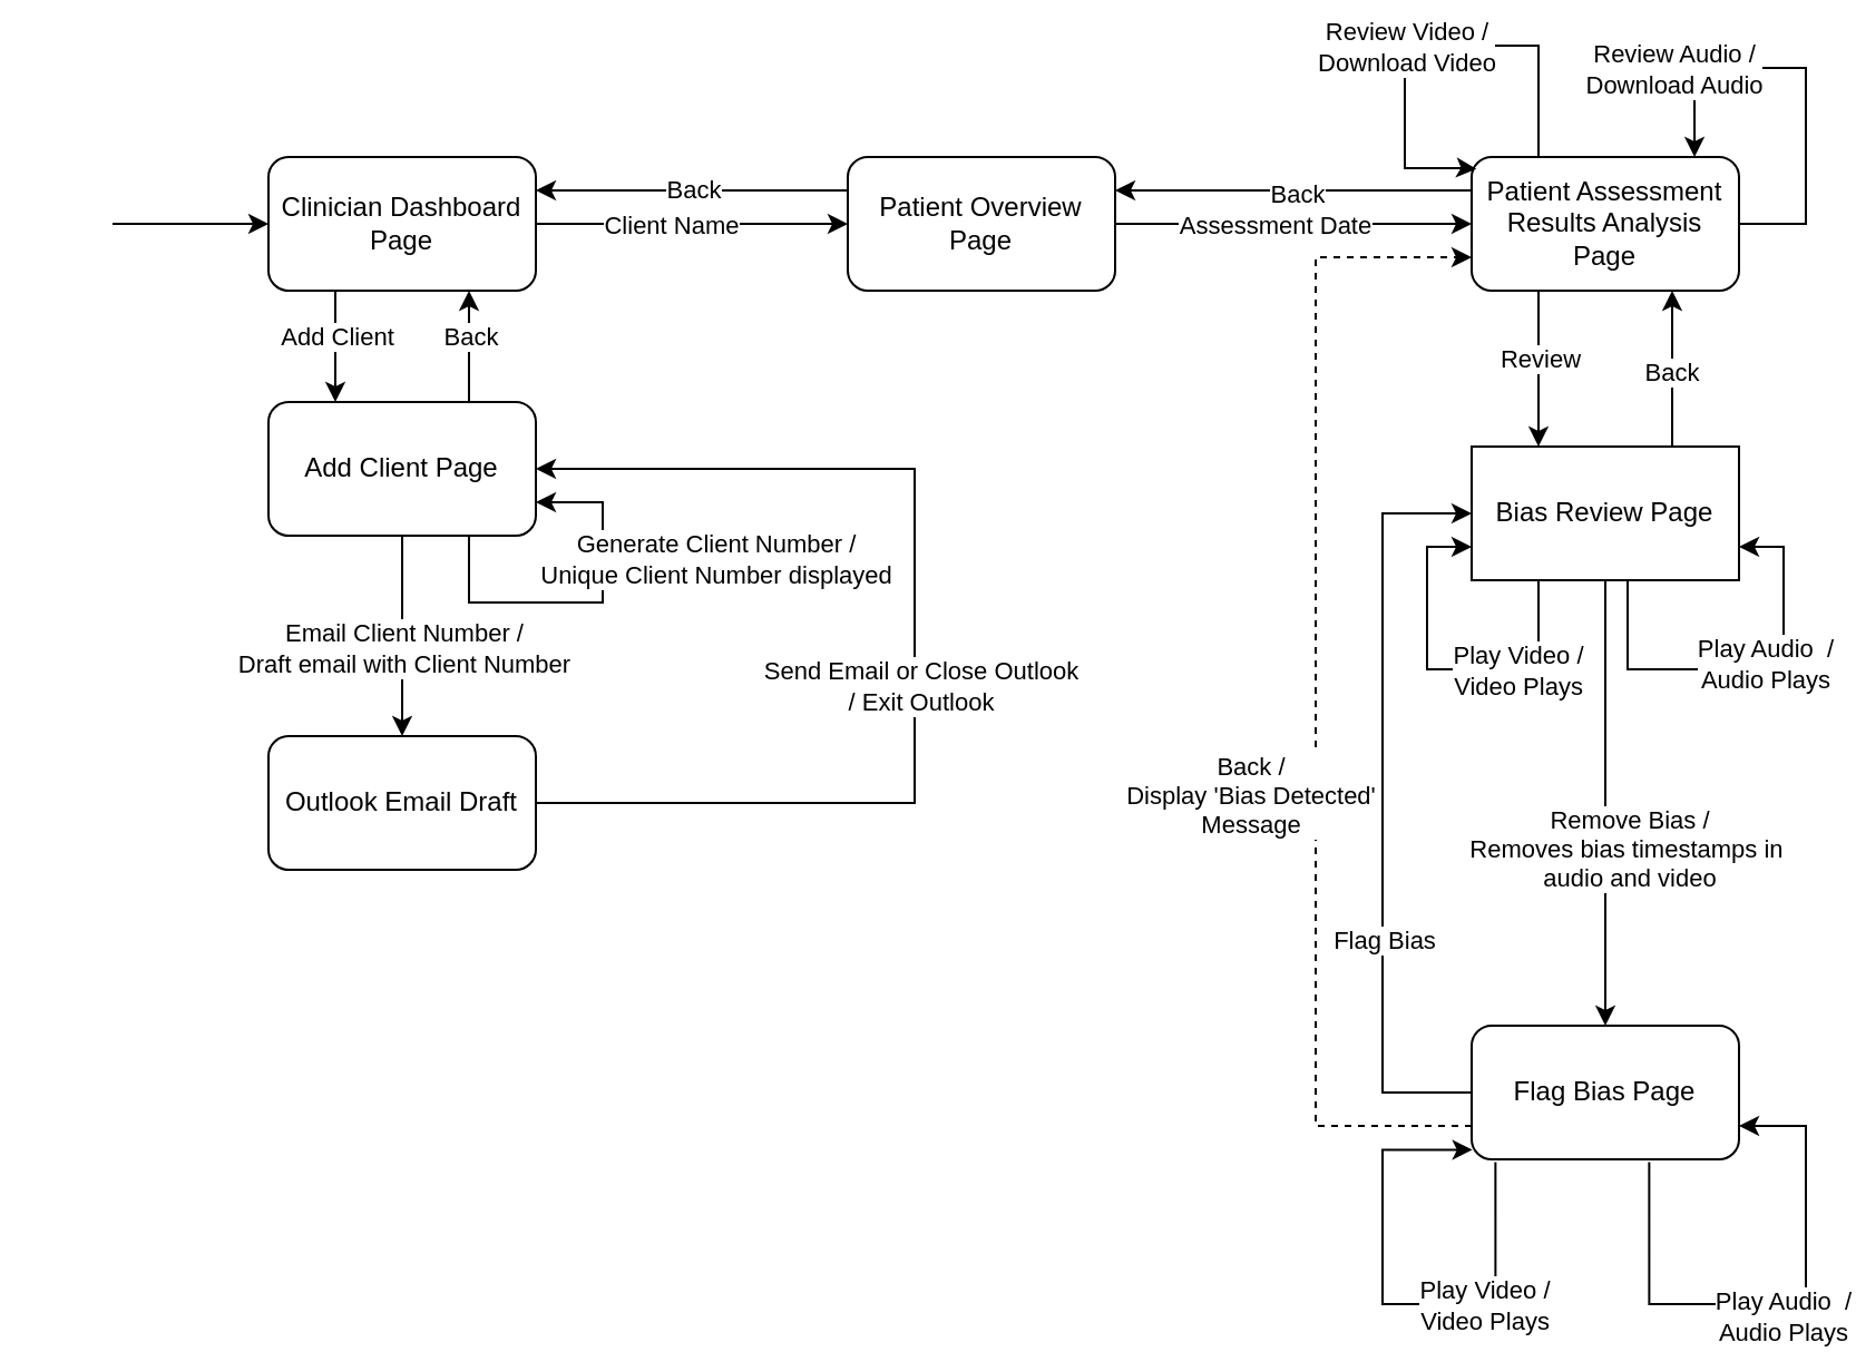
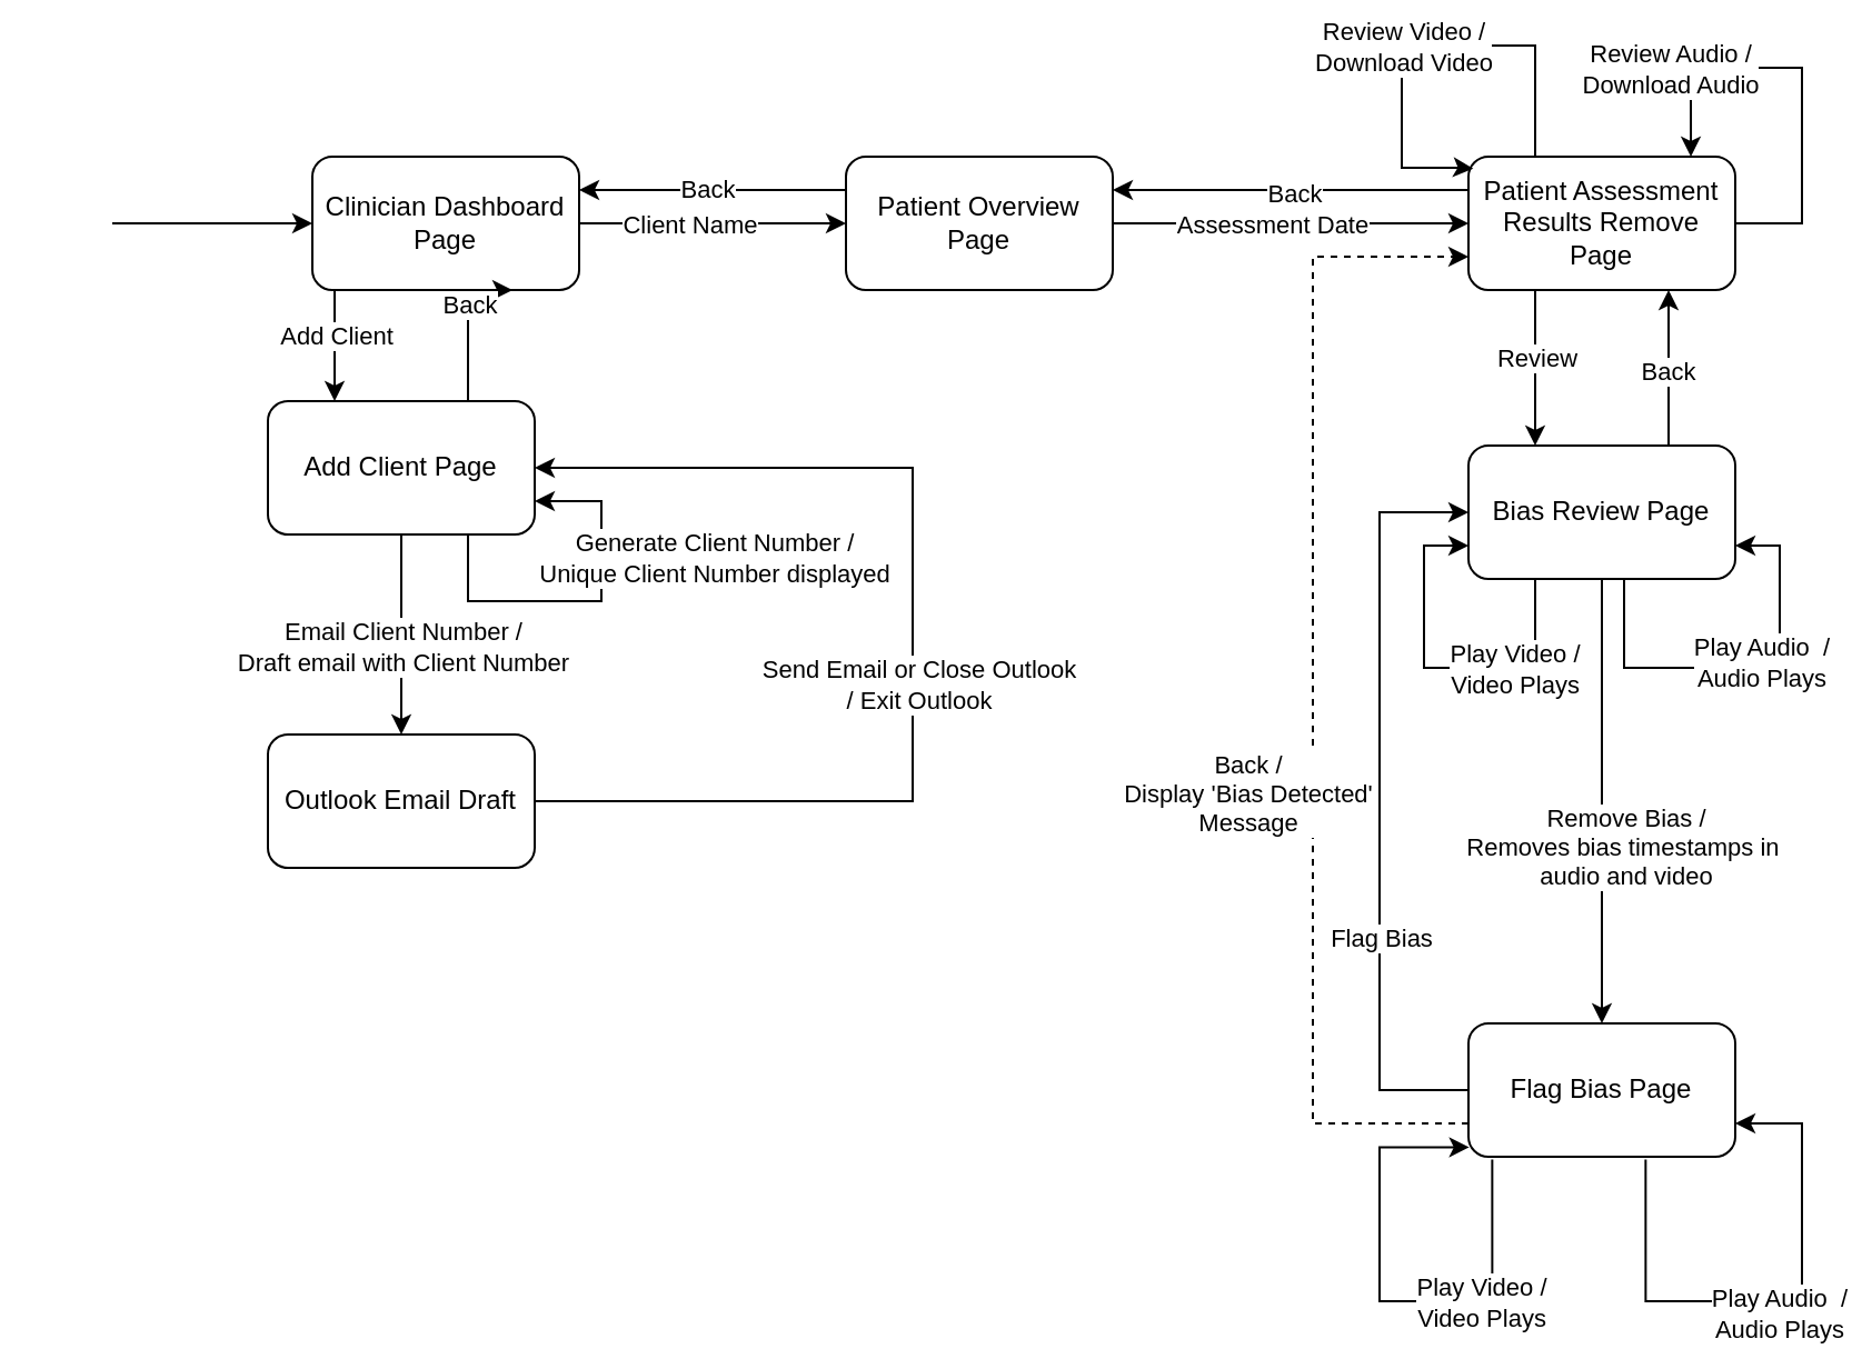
- <mxCell id="6" value="Clinician Dashboard Page" style="rounded=1;whiteSpace=wrap;html=1;" parent="1" vertex="1"><mxGeometry x="120" y="70" width="120" height="60" as="geometry" /></mxCell>
+ <mxCell id="6" value="Clinician Dashboard Page" style="rounded=1;whiteSpace=wrap;html=1;" parent="1" vertex="1"><mxGeometry x="140" y="70" width="120" height="60" as="geometry" /></mxCell>
- <mxCell id="21" value="Patient Assessment Results Analysis Page" style="rounded=1;whiteSpace=wrap;html=1;" parent="1" vertex="1"><mxGeometry x="660" y="70" width="120" height="60" as="geometry" /></mxCell>
+ <mxCell id="21" value="Patient Assessment Results Remove Page" style="rounded=1;whiteSpace=wrap;html=1;" parent="1" vertex="1"><mxGeometry x="660" y="70" width="120" height="60" as="geometry" /></mxCell>
- <mxCell id="26" value="Bias Review Page" style="whiteSpace=wrap;html=1;rounded=0;" parent="1" vertex="1"><mxGeometry x="660" y="200" width="120" height="60" as="geometry" /></mxCell>
+ <mxCell id="26" value="Bias Review Page" style="rounded=1;whiteSpace=wrap;html=1;" parent="1" vertex="1"><mxGeometry x="660" y="200" width="120" height="60" as="geometry" /></mxCell>
